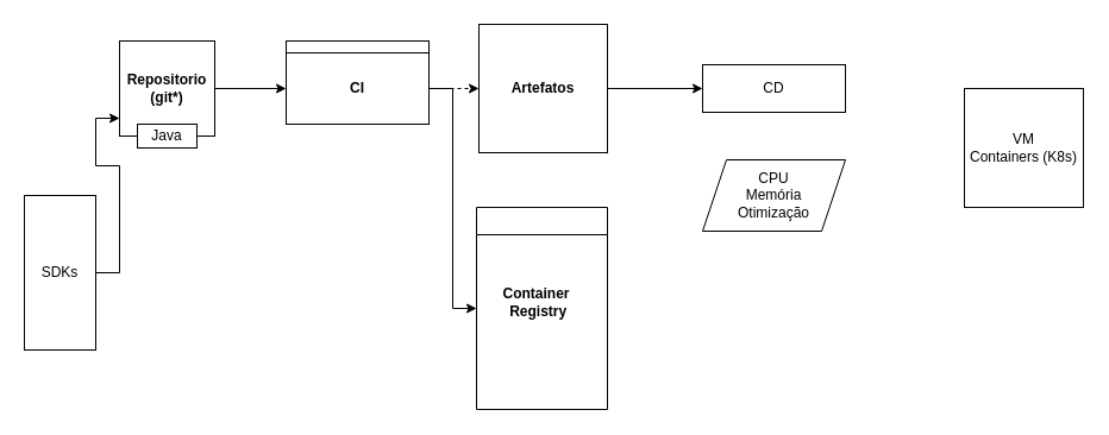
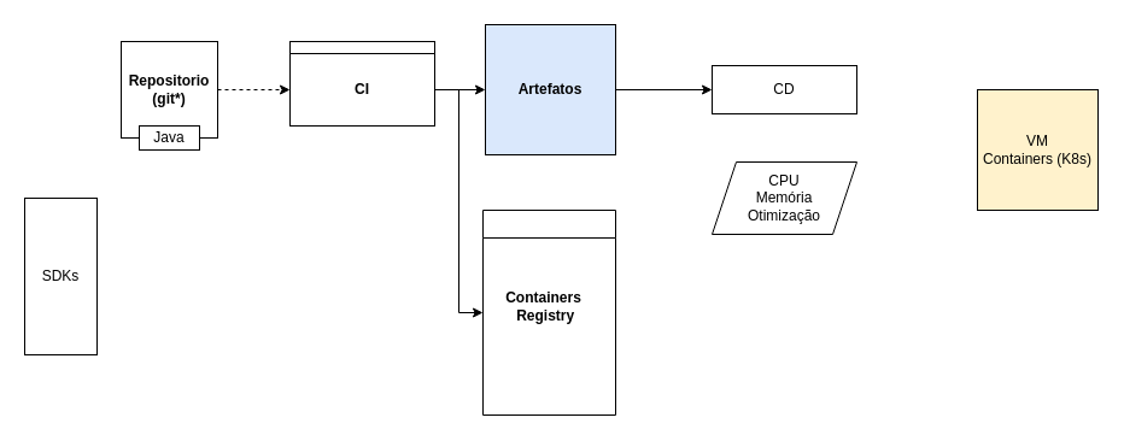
- <mxCell id="2" style="edgeStyle=orthogonalEdgeStyle;rounded=0;orthogonalLoop=1;jettySize=auto;html=1;entryX=0;entryY=0.5;entryDx=0;entryDy=0;" edge="1" parent="1" source="3" target="6"><mxGeometry relative="1" as="geometry" /></mxCell>
+ <mxCell id="2" style="edgeStyle=orthogonalEdgeStyle;rounded=0;orthogonalLoop=1;jettySize=auto;html=1;entryX=0;entryY=0.5;entryDx=0;entryDy=0;dashed=1;" edge="1" parent="1" source="3" target="6"><mxGeometry relative="1" as="geometry" /></mxCell>
- <mxCell id="4" style="edgeStyle=orthogonalEdgeStyle;rounded=0;orthogonalLoop=1;jettySize=auto;html=1;entryX=0;entryY=0.5;entryDx=0;entryDy=0;dashed=1;" edge="1" parent="1" source="6" target="12"><mxGeometry relative="1" as="geometry" /></mxCell>
+ <mxCell id="4" style="edgeStyle=orthogonalEdgeStyle;rounded=0;orthogonalLoop=1;jettySize=auto;html=1;entryX=0;entryY=0.5;entryDx=0;entryDy=0;" edge="1" parent="1" source="6" target="12"><mxGeometry relative="1" as="geometry" /></mxCell>
- <mxCell id="12" value="&lt;b&gt;Artefatos&lt;/b&gt;" style="whiteSpace=wrap;html=1;aspect=fixed;" vertex="1" parent="1"><mxGeometry x="402" y="20" width="108" height="108" as="geometry" /></mxCell>
+ <mxCell id="12" value="&lt;b&gt;Artefatos&lt;/b&gt;" style="whiteSpace=wrap;html=1;aspect=fixed;fillColor=#dae8fc;" vertex="1" parent="1"><mxGeometry x="402" y="20" width="108" height="108" as="geometry" /></mxCell>
- <mxCell id="17" value="VM&lt;br&gt;Containers (K8s)" style="whiteSpace=wrap;html=1;aspect=fixed;" vertex="1" parent="1"><mxGeometry x="810" y="74" width="100" height="100" as="geometry" /></mxCell>
+ <mxCell id="17" value="VM&lt;br&gt;Containers (K8s)" style="whiteSpace=wrap;html=1;aspect=fixed;fillColor=#fff2cc;" vertex="1" parent="1"><mxGeometry x="810" y="74" width="100" height="100" as="geometry" /></mxCell>
- <mxCell id="9" style="edgeStyle=orthogonalEdgeStyle;rounded=0;orthogonalLoop=1;jettySize=auto;html=1;entryX=0;entryY=0.813;entryDx=0;entryDy=0;entryPerimeter=0;" edge="1" parent="1" source="10" target="3"><mxGeometry relative="1" as="geometry" /></mxCell>
- <mxCell id="15" value="&lt;b&gt;Container&lt;br&gt;&amp;nbsp;Registry&lt;/b&gt;" style="text;html=1;align=center;verticalAlign=middle;resizable=0;points=[];autosize=1;strokeColor=none;fillColor=none;" vertex="1" parent="1"><mxGeometry x="410" y="234" width="80" height="40" as="geometry" /></mxCell>
+ <mxCell id="15" value="&lt;b&gt;Containers&lt;br&gt;&amp;nbsp;Registry&lt;/b&gt;" style="text;html=1;align=center;verticalAlign=middle;resizable=0;points=[];autosize=1;strokeColor=none;fillColor=none;" vertex="1" parent="1"><mxGeometry x="410" y="234" width="80" height="40" as="geometry" /></mxCell>
